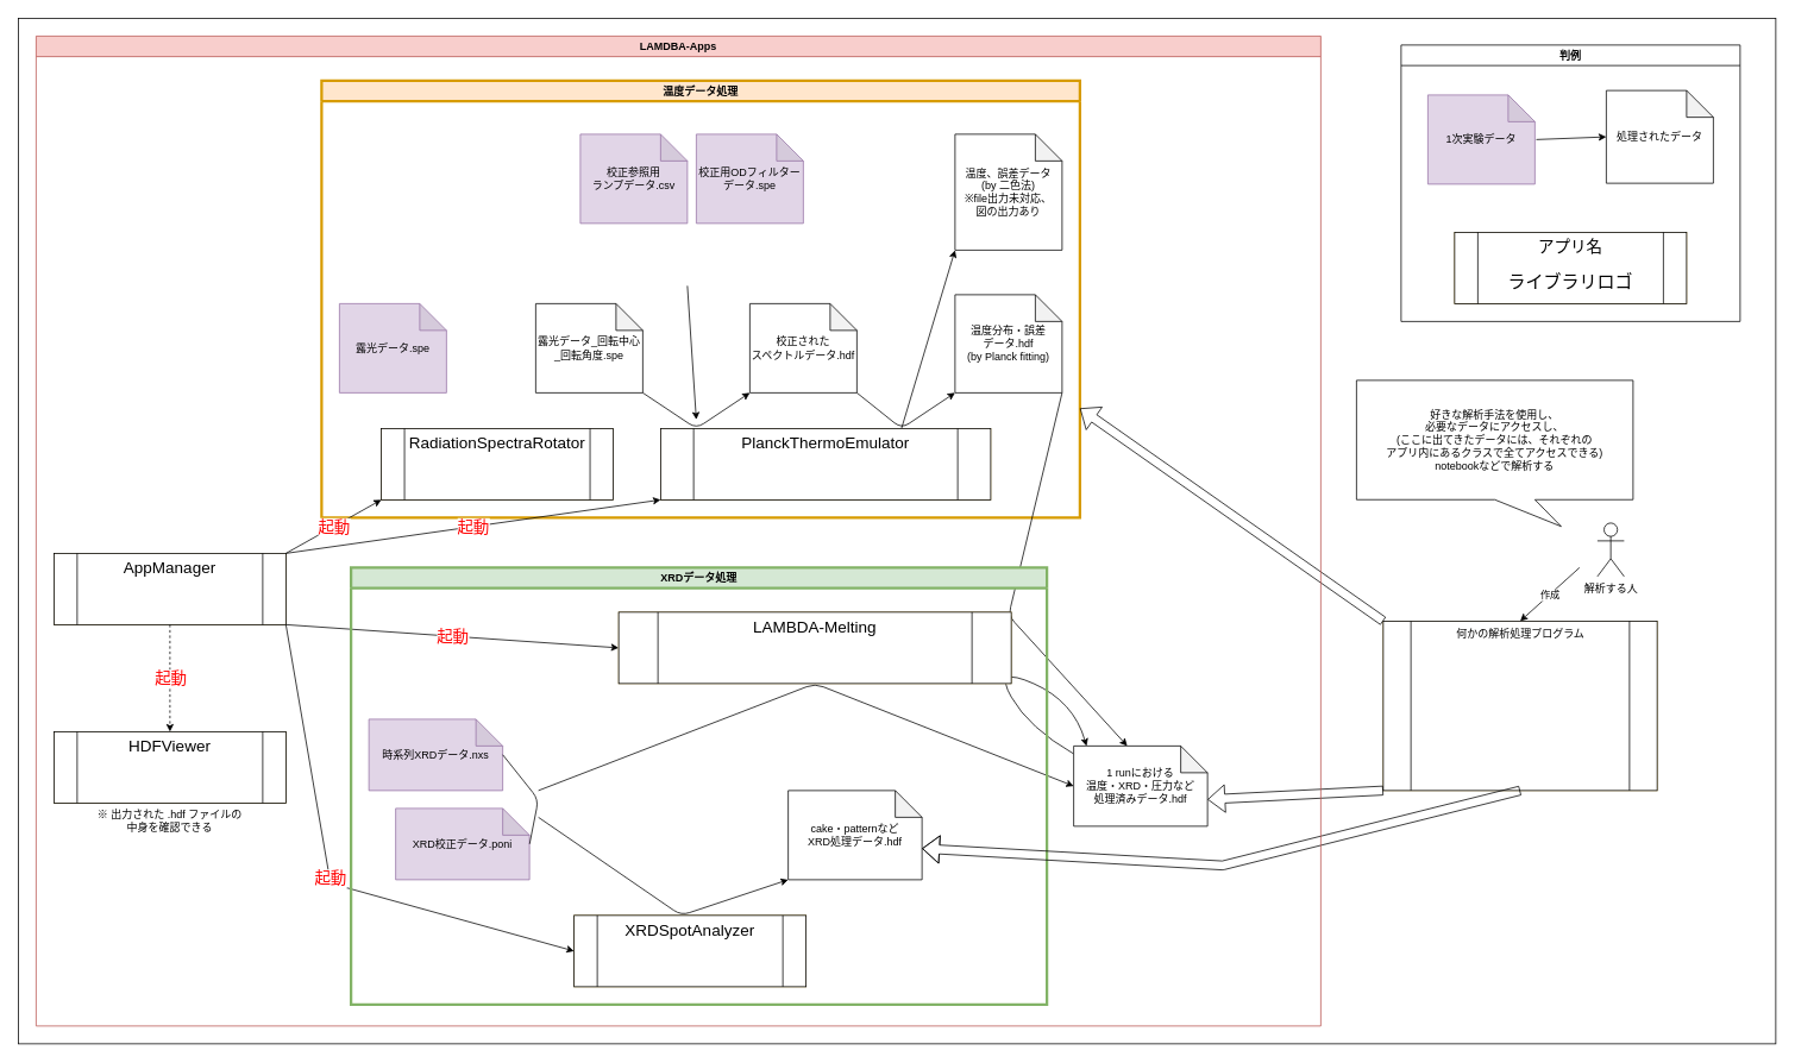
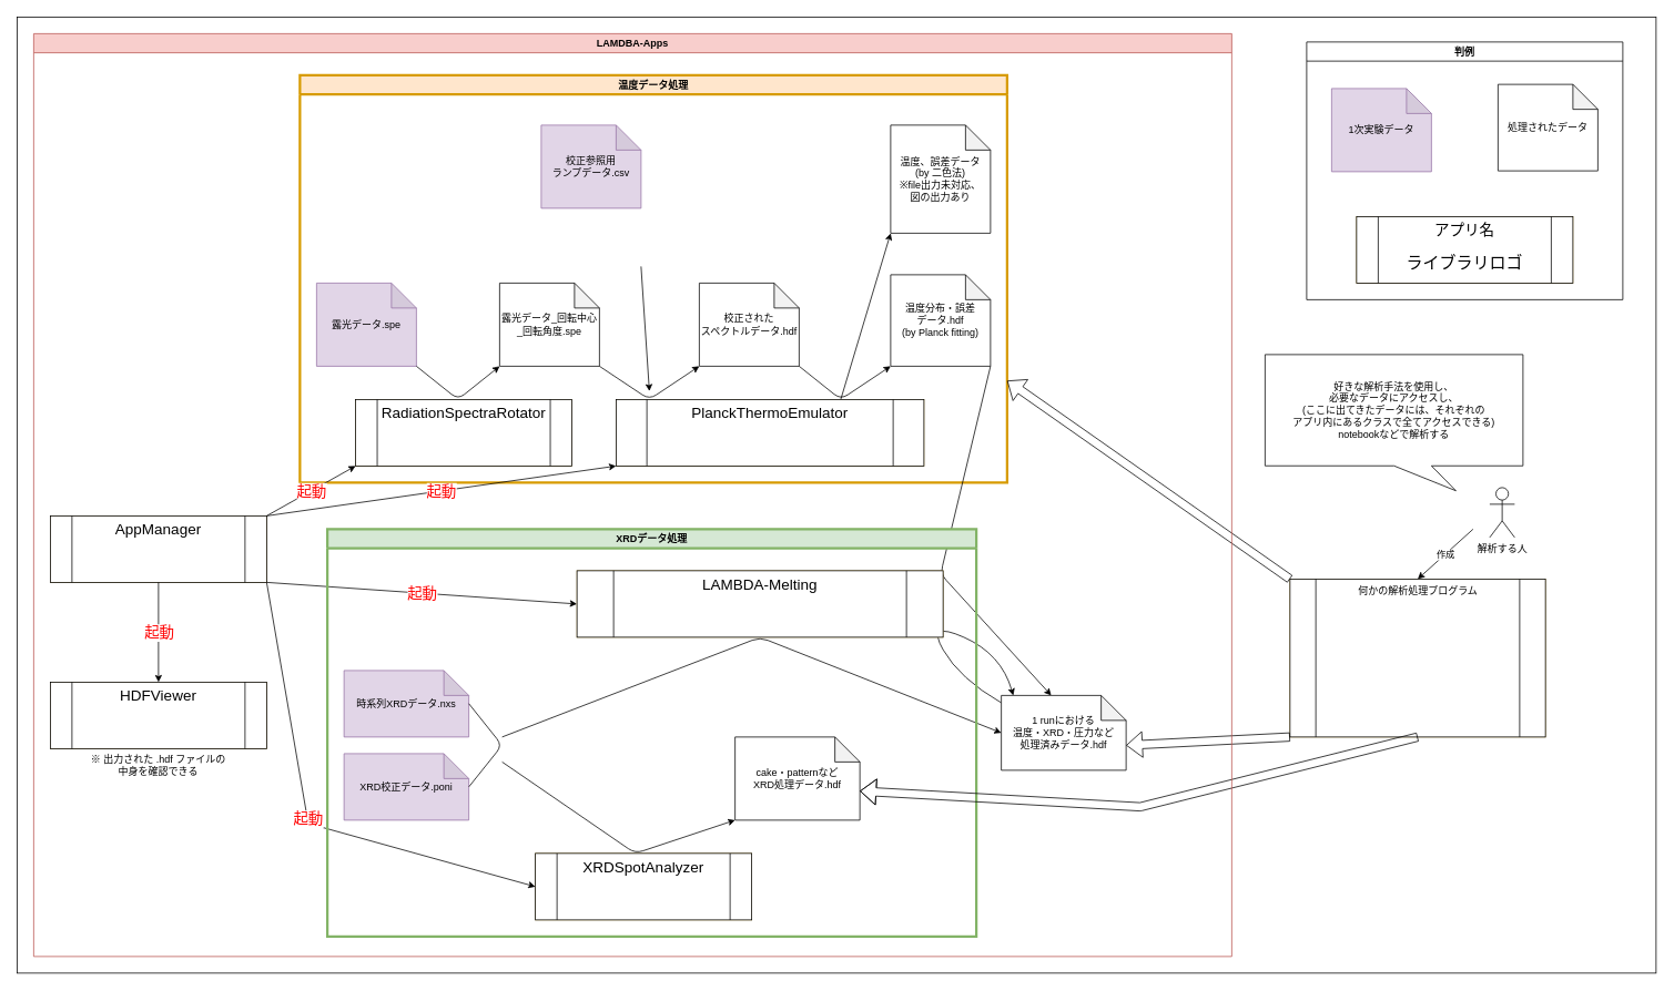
- <mxCell id="71" value="" style="endArrow=classic;html=1;exitX=1.013;exitY=0.5;exitDx=0;exitDy=0;exitPerimeter=0;entryX=0;entryY=0.5;entryDx=0;entryDy=0;entryPerimeter=0;" parent="66" source="67" target="72" edge="1"><mxGeometry width="50" height="50" relative="1" as="geometry"><mxPoint x="250" y="106" as="sourcePoint" /><mxPoint x="220" y="106" as="targetPoint" /></mxGeometry></mxCell>
- <mxCell id="17" value="校正用ODフィルターデータ.spe" style="shape=note;whiteSpace=wrap;html=1;backgroundOutline=1;darkOpacity=0.05;fillColor=#e1d5e7;strokeColor=#9673a6;" parent="1" vertex="1"><mxGeometry x="780" y="150" width="120" height="100" as="geometry" /></mxCell>
+ <mxCell id="10" value="" style="endArrow=classic;html=1;exitX=1;exitY=1;exitDx=0;exitDy=0;exitPerimeter=0;entryX=0;entryY=1;entryDx=0;entryDy=0;entryPerimeter=0;" parent="1" source="3" target="5" edge="1"><mxGeometry width="50" height="50" relative="1" as="geometry"><mxPoint x="520" y="510" as="sourcePoint" /><mxPoint x="570" y="460" as="targetPoint" /><Array as="points"><mxPoint x="550" y="480" /></Array></mxGeometry></mxCell>
- <mxCell id="76" value="" style="endArrow=classic;html=1;exitX=0.5;exitY=1;exitDx=0;exitDy=0;entryX=0.5;entryY=0;entryDx=0;entryDy=0;dashed=1;" edge="1" parent="1" source="28" target="74"><mxGeometry relative="1" as="geometry"><mxPoint x="330" y="630" as="sourcePoint" /><mxPoint x="437" y="570" as="targetPoint" /></mxGeometry></mxCell>
+ <mxCell id="76" value="" style="endArrow=classic;html=1;exitX=0.5;exitY=1;exitDx=0;exitDy=0;entryX=0.5;entryY=0;entryDx=0;entryDy=0;" edge="1" parent="1" source="28" target="74"><mxGeometry relative="1" as="geometry"><mxPoint x="330" y="630" as="sourcePoint" /><mxPoint x="437" y="570" as="targetPoint" /></mxGeometry></mxCell>
- <mxCell id="31" value="XRD校正データ.poni" style="shape=note;whiteSpace=wrap;html=1;backgroundOutline=1;darkOpacity=0.05;fillColor=#e1d5e7;strokeColor=#9673a6;" parent="1" vertex="1"><mxGeometry x="443" y="906" width="150" height="80" as="geometry" /></mxCell>
+ <mxCell id="31" value="XRD校正データ.poni" style="shape=note;whiteSpace=wrap;html=1;backgroundOutline=1;darkOpacity=0.05;fillColor=#e1d5e7;strokeColor=#9673a6;" parent="1" vertex="1"><mxGeometry x="413" y="906" width="150" height="80" as="geometry" /></mxCell>
